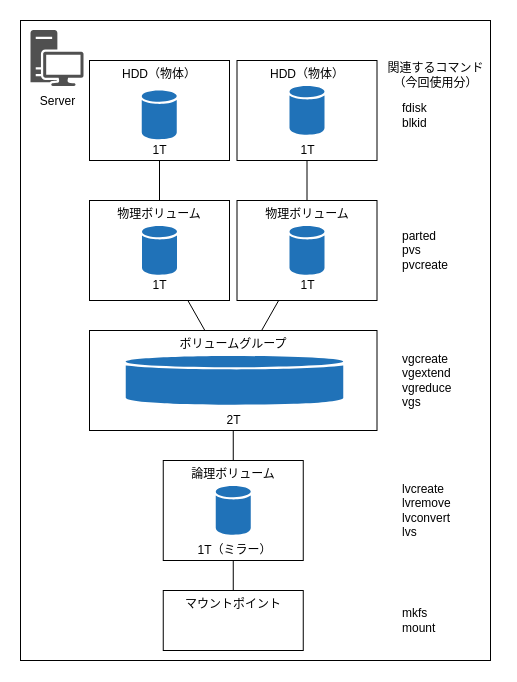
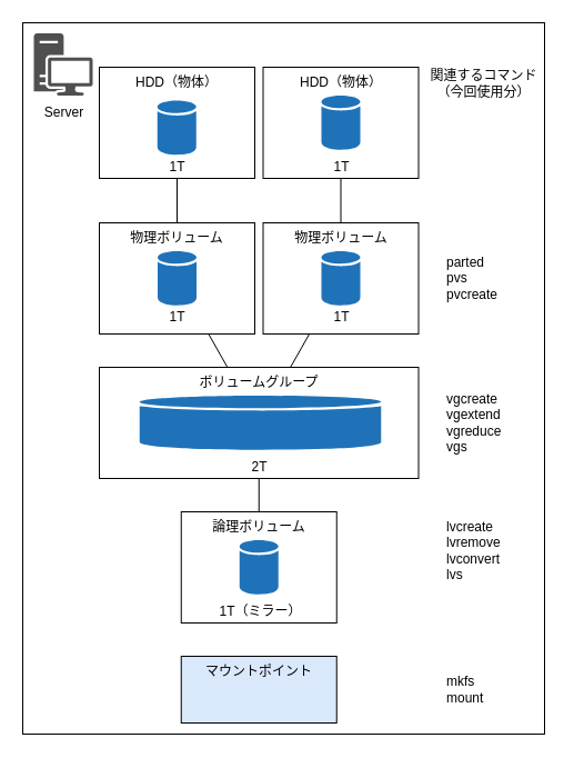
- <mxCell id="23" value="&lt;div&gt;fdisk&lt;/div&gt;&lt;div&gt;blkid&lt;br&gt;&lt;/div&gt;" style="text;html=1;align=left;verticalAlign=middle;resizable=0;points=[];autosize=1;strokeColor=none;fillColor=none;" parent="1" vertex="1"><mxGeometry x="400" y="94.5" width="50" height="40" as="geometry" /></mxCell>
- <mxCell id="26" value="&lt;div&gt;lvcreate&lt;/div&gt;&lt;div&gt;lvremove&lt;/div&gt;&lt;div&gt;&lt;span style=&quot;background-color: initial;&quot;&gt;lvconvert&lt;/span&gt;&lt;br&gt;&lt;/div&gt;&lt;div&gt;lvs&lt;span style=&quot;background-color: initial;&quot;&gt;&lt;br&gt;&lt;/span&gt;&lt;/div&gt;" style="text;html=1;align=left;verticalAlign=middle;resizable=0;points=[];autosize=1;strokeColor=none;fillColor=none;" parent="1" vertex="1"><mxGeometry x="400" y="475" width="70" height="70" as="geometry" /></mxCell>
+ <mxCell id="26" value="&lt;div&gt;lvcreate&lt;/div&gt;&lt;div&gt;lvremove&lt;/div&gt;&lt;div&gt;&lt;span style=&quot;background-color: initial;&quot;&gt;lvconvert&lt;/span&gt;&lt;br&gt;&lt;/div&gt;&lt;div&gt;lvs&lt;span style=&quot;background-color: initial;&quot;&gt;&lt;br&gt;&lt;/span&gt;&lt;/div&gt;" style="text;html=1;align=left;verticalAlign=middle;resizable=0;points=[];autosize=1;strokeColor=none;fillColor=none;" parent="1" vertex="1"><mxGeometry x="400" y="460" width="70" height="70" as="geometry" /></mxCell>
- <mxCell id="21" style="edgeStyle=none;html=1;entryX=0.5;entryY=1;entryDx=0;entryDy=0;endArrow=none;endFill=0;" parent="1" source="22" target="19" edge="1"><mxGeometry relative="1" as="geometry" /></mxCell>
- <mxCell id="22" value="マウントポイント" style="rounded=0;whiteSpace=wrap;html=1;align=center;verticalAlign=top;" parent="1" vertex="1"><mxGeometry x="162.75" y="590" width="140" height="60" as="geometry" /></mxCell>
+ <mxCell id="22" value="マウントポイント" style="rounded=0;whiteSpace=wrap;html=1;align=center;verticalAlign=top;fillColor=#dae8fc;" parent="1" vertex="1"><mxGeometry x="162.75" y="590" width="140" height="60" as="geometry" /></mxCell>
